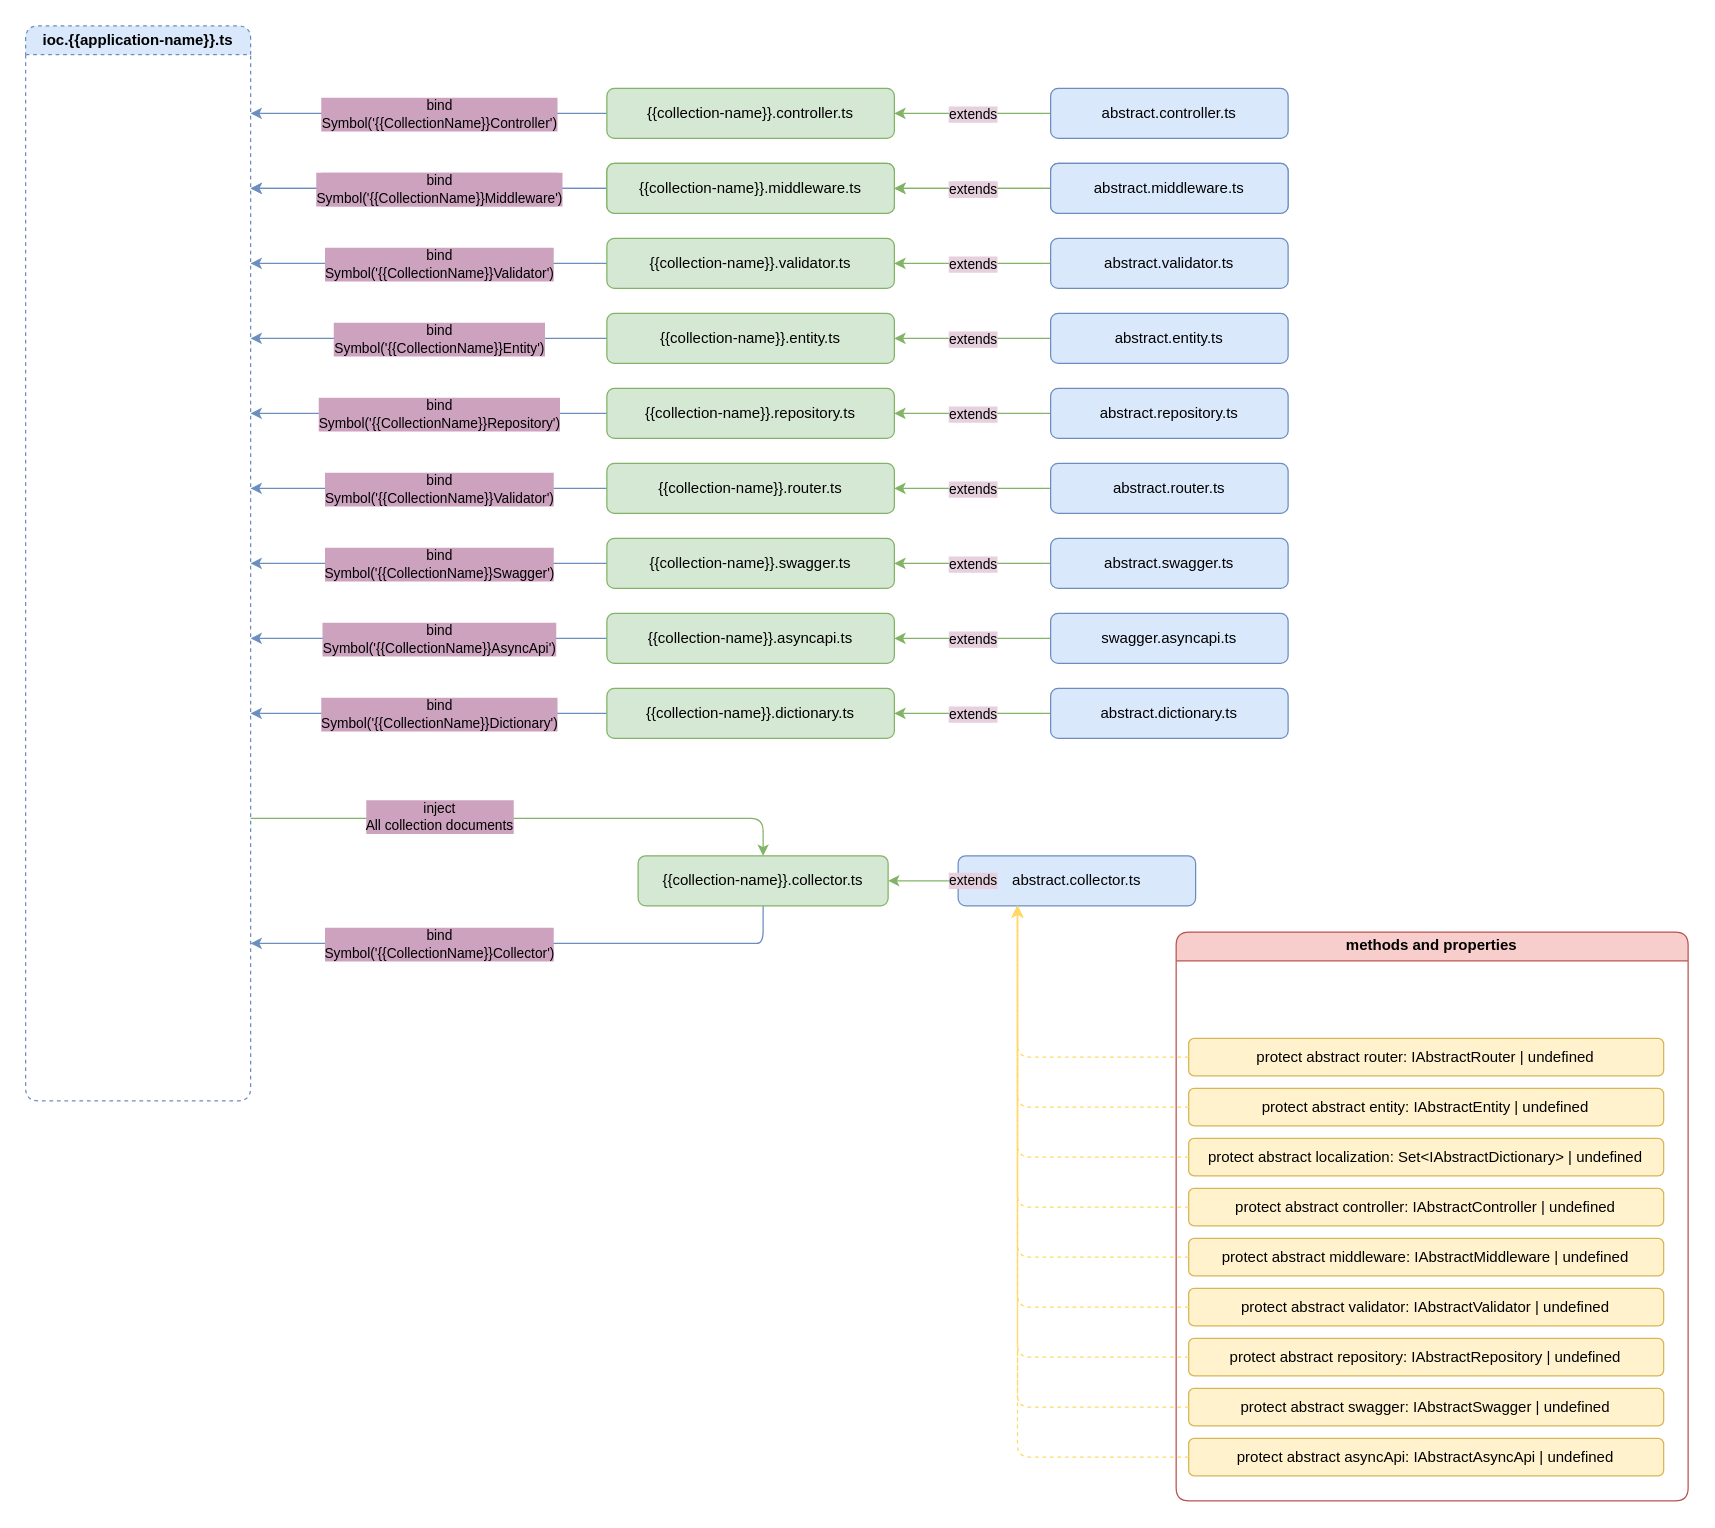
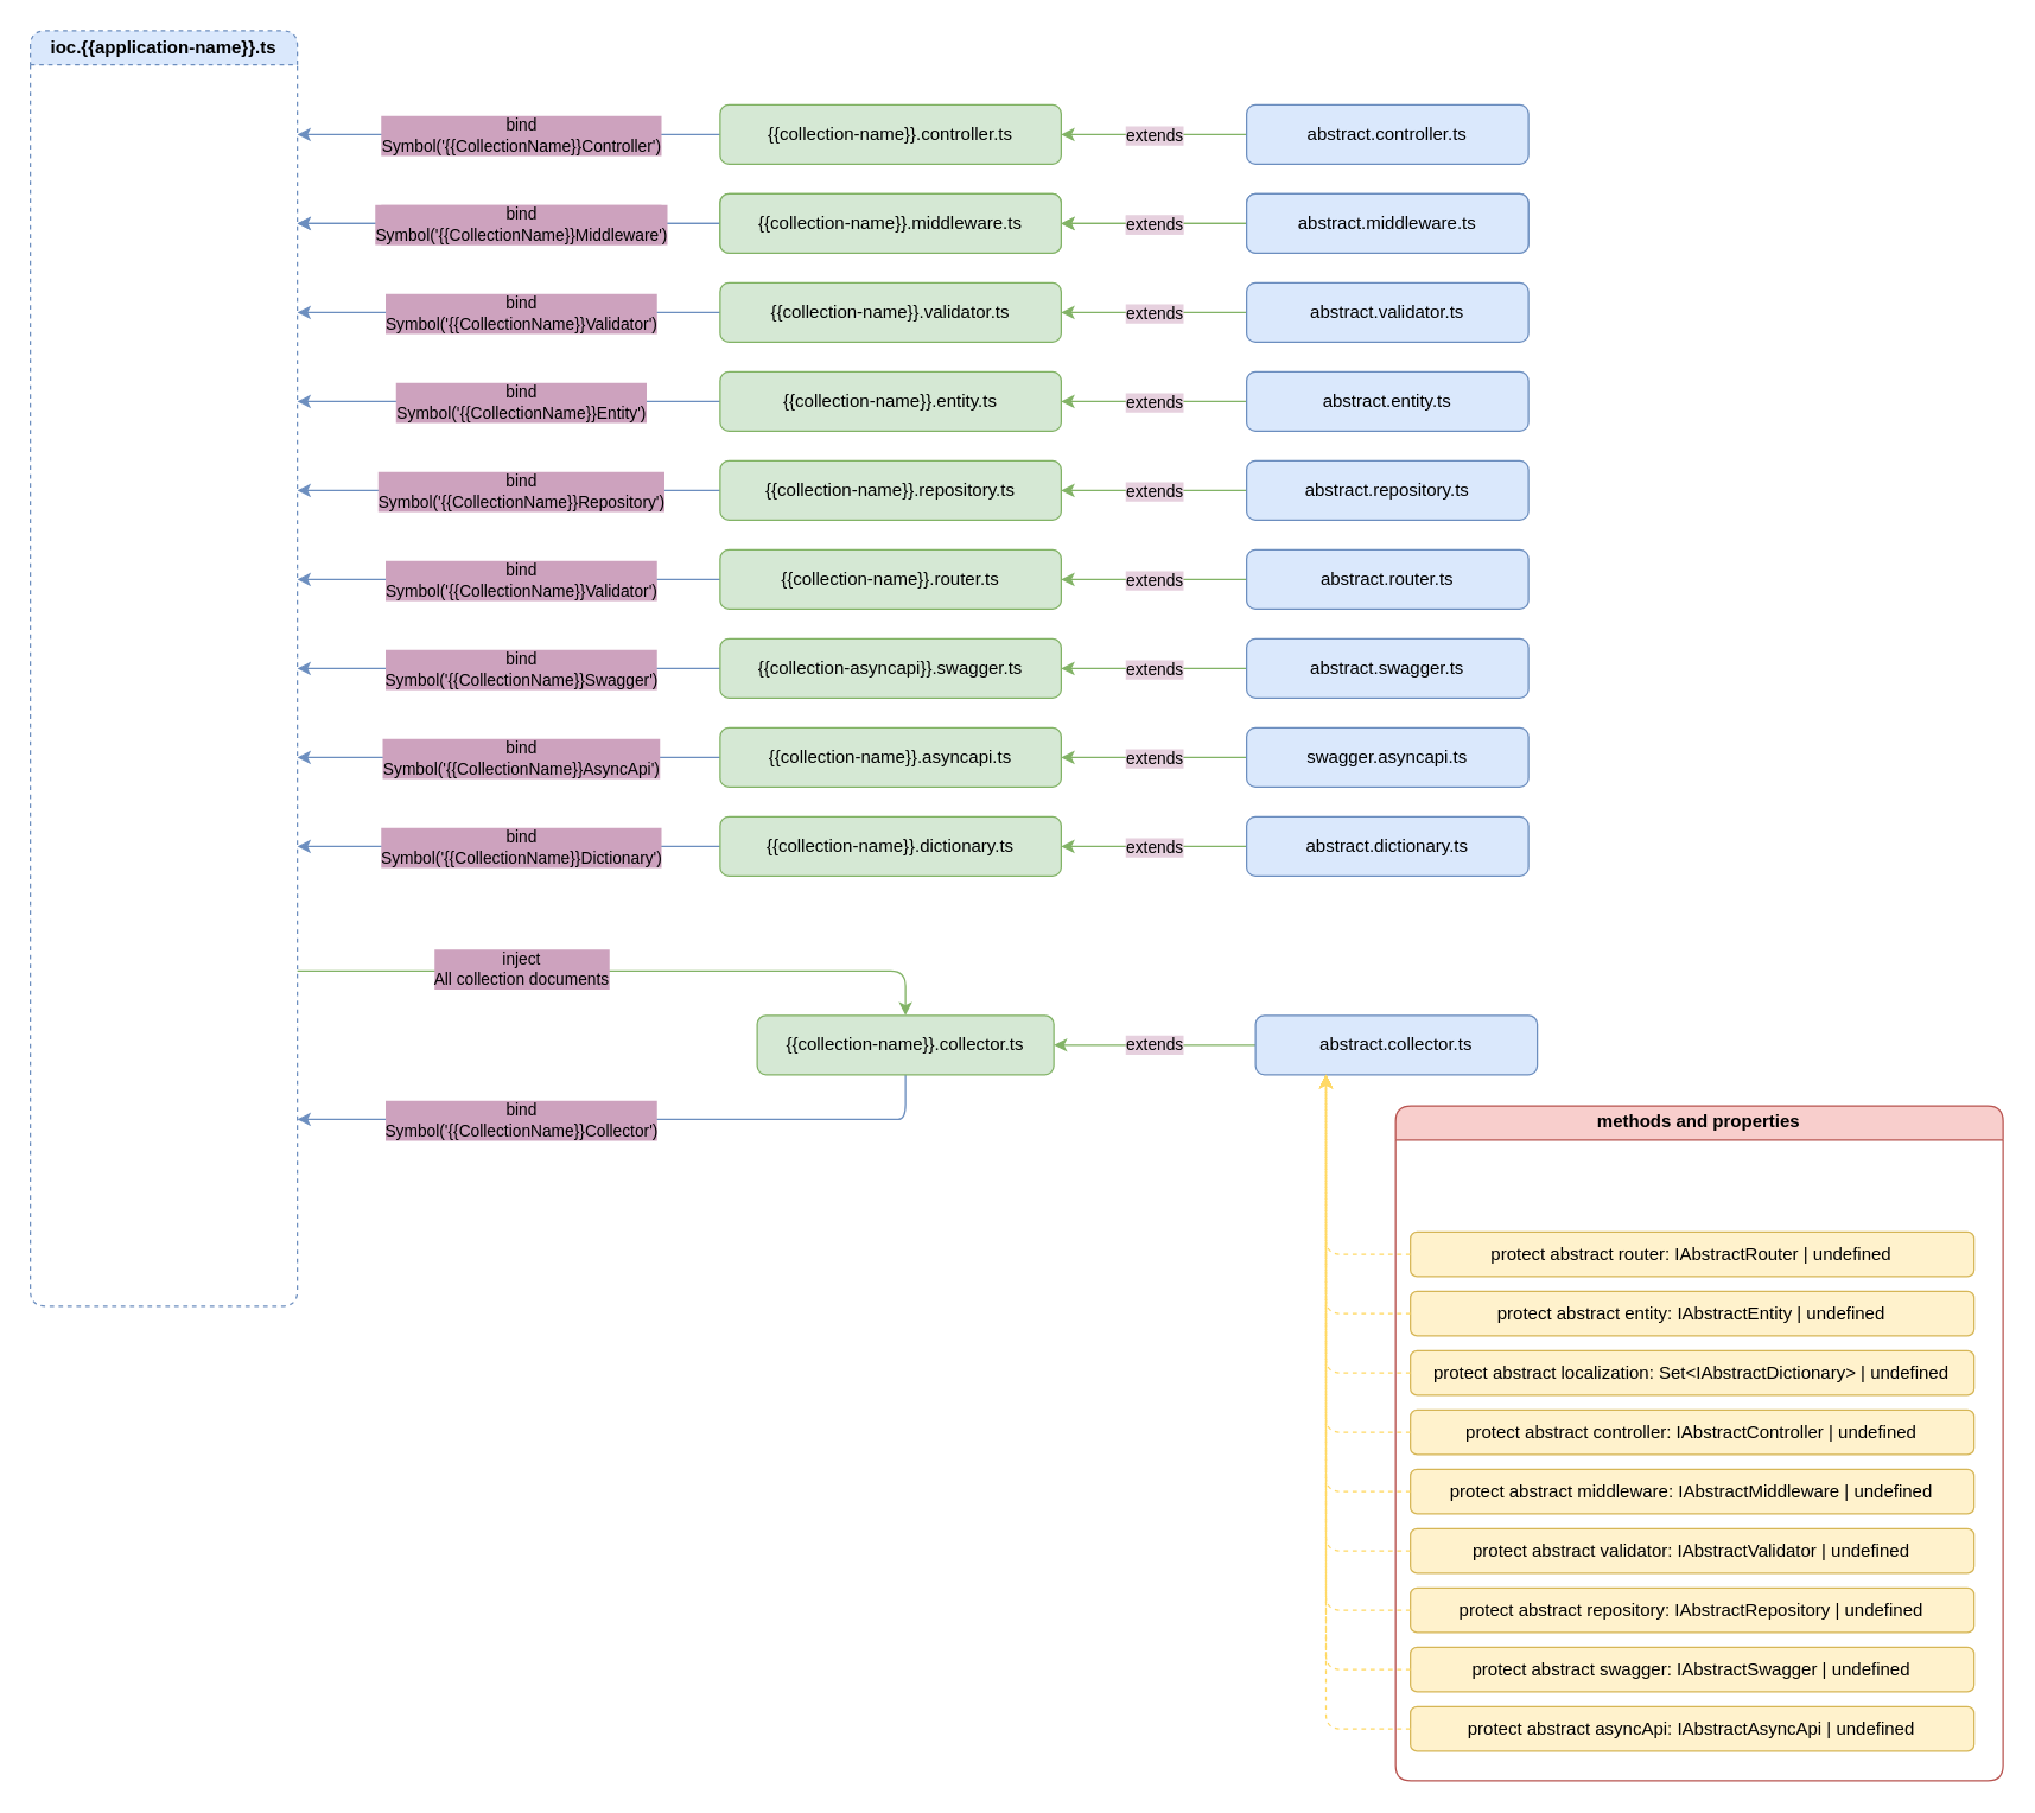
- <mxCell id="76" value="{{collection-name}}.swagger.ts" style="rounded=1;whiteSpace=wrap;html=1;fillColor=#d5e8d4;strokeColor=#82b366;" parent="1" vertex="1"><mxGeometry x="485" y="430" width="230" height="40" as="geometry" /></mxCell>
+ <mxCell id="76" value="{{collection-asyncapi}}.swagger.ts" style="rounded=1;whiteSpace=wrap;html=1;fillColor=#d5e8d4;strokeColor=#82b366;" parent="1" vertex="1"><mxGeometry x="485" y="430" width="230" height="40" as="geometry" /></mxCell>
- <mxCell id="18" value="abstract.collector.ts" style="rounded=1;whiteSpace=wrap;html=1;fillColor=#dae8fc;strokeColor=#6c8ebf;" parent="1" vertex="1"><mxGeometry x="766" y="683.97" width="190" height="40" as="geometry" /></mxCell>
+ <mxCell id="18" value="abstract.collector.ts" style="rounded=1;whiteSpace=wrap;html=1;fillColor=#dae8fc;strokeColor=#6c8ebf;" parent="1" vertex="1"><mxGeometry x="846" y="683.97" width="190" height="40" as="geometry" /></mxCell>
